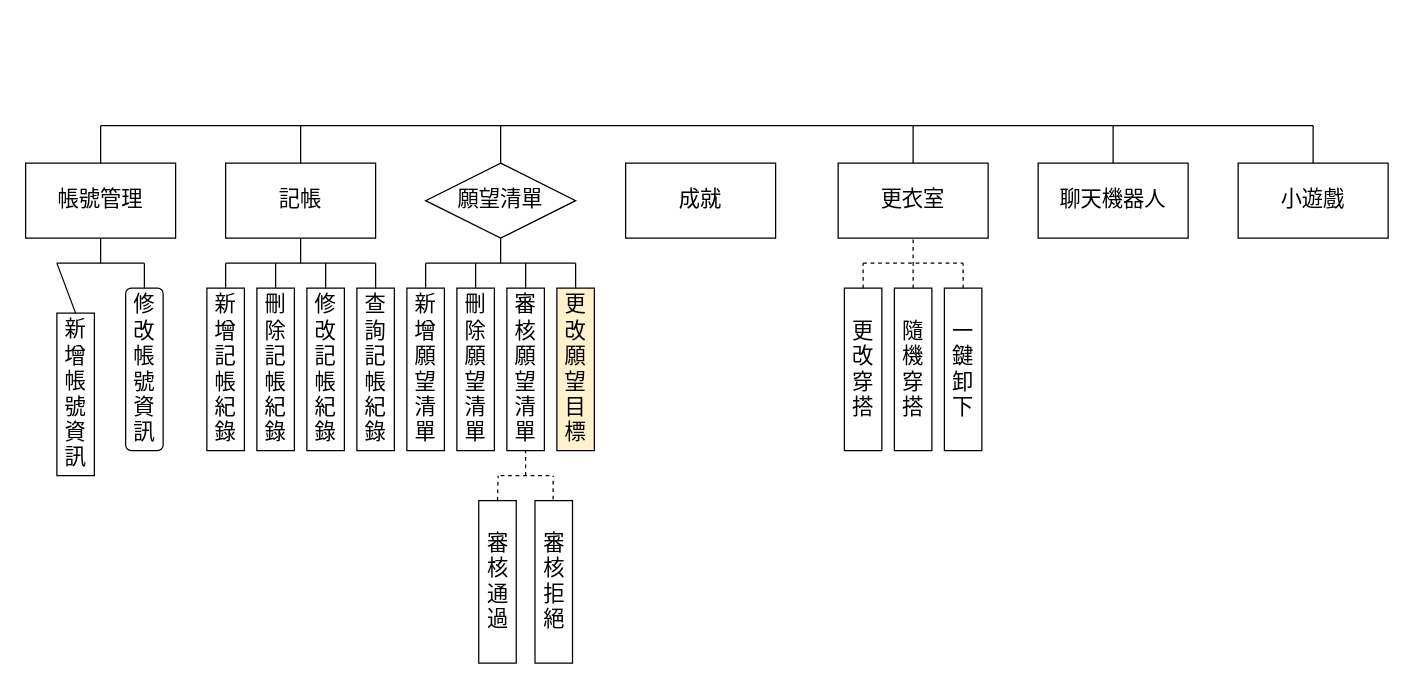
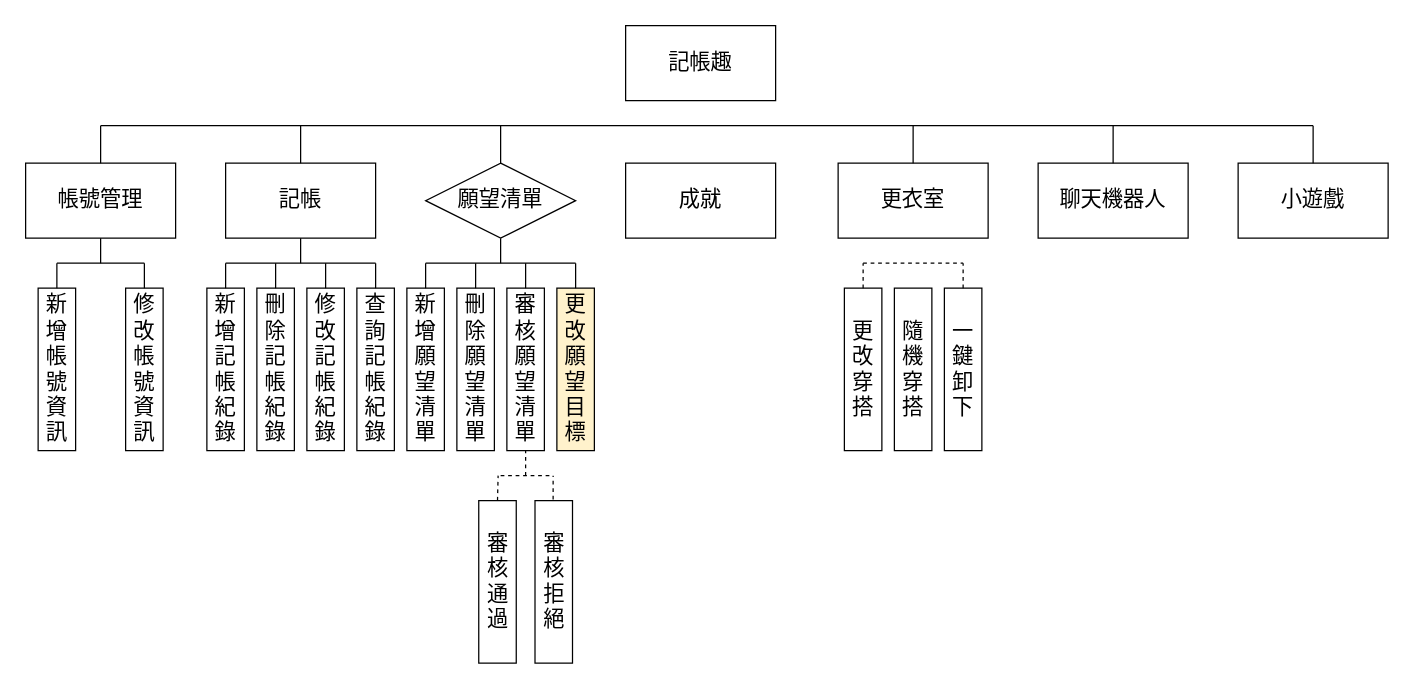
+ <mxCell id="2" value="&lt;font style=&quot;font-size: 17px;&quot;&gt;記帳趣&lt;/font&gt;" style="rounded=0;whiteSpace=wrap;html=1;" vertex="1" parent="1"><mxGeometry x="500" y="20" width="120" height="60" as="geometry" /></mxCell>
- <mxCell id="43" value="" style="endArrow=none;dashed=1;html=1;rounded=0;exitX=0.5;exitY=0;exitDx=0;exitDy=0;entryX=0.5;entryY=1;entryDx=0;entryDy=0;" edge="1" parent="1" source="20" target="6"><mxGeometry width="50" height="50" relative="1" as="geometry"><mxPoint x="600" y="250" as="sourcePoint" /><mxPoint x="650" y="200" as="targetPoint" /></mxGeometry></mxCell>
- <mxCell id="9" value="&lt;font style=&quot;font-size: 17px;&quot;&gt;修改帳號資訊&lt;/font&gt;" style="whiteSpace=wrap;html=1;rounded=1;" vertex="1" parent="1"><mxGeometry x="100" y="230" width="30" height="130" as="geometry" /></mxCell>
+ <mxCell id="9" value="&lt;font style=&quot;font-size: 17px;&quot;&gt;修改帳號資訊&lt;/font&gt;" style="rounded=0;whiteSpace=wrap;html=1;" vertex="1" parent="1"><mxGeometry x="100" y="230" width="30" height="130" as="geometry" /></mxCell>
- <mxCell id="10" value="&lt;font style=&quot;font-size: 17px;&quot;&gt;新增帳號資訊&lt;/font&gt;" style="rounded=0;whiteSpace=wrap;html=1;" vertex="1" parent="1"><mxGeometry x="45" y="250" width="30" height="130" as="geometry" /></mxCell>
+ <mxCell id="10" value="&lt;font style=&quot;font-size: 17px;&quot;&gt;新增帳號資訊&lt;/font&gt;" style="rounded=0;whiteSpace=wrap;html=1;" vertex="1" parent="1"><mxGeometry x="30" y="230" width="30" height="130" as="geometry" /></mxCell>
